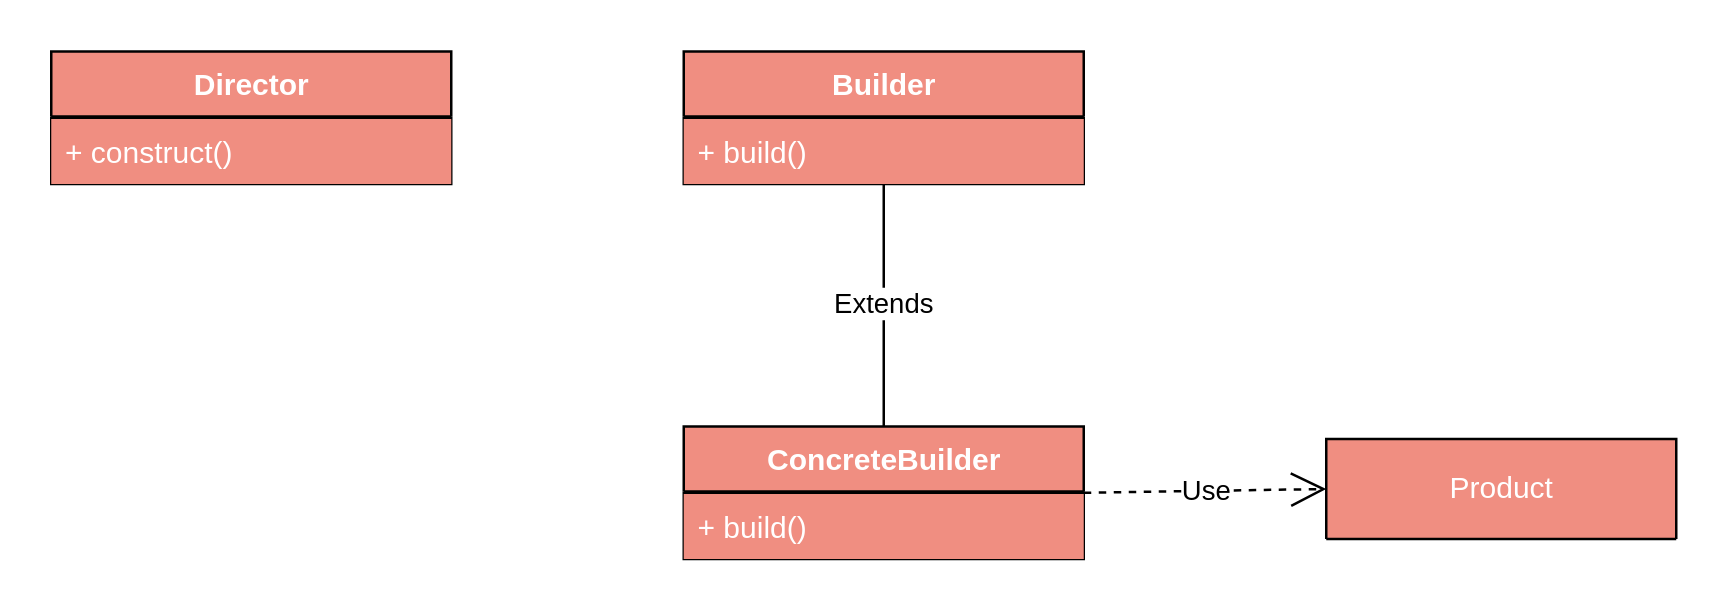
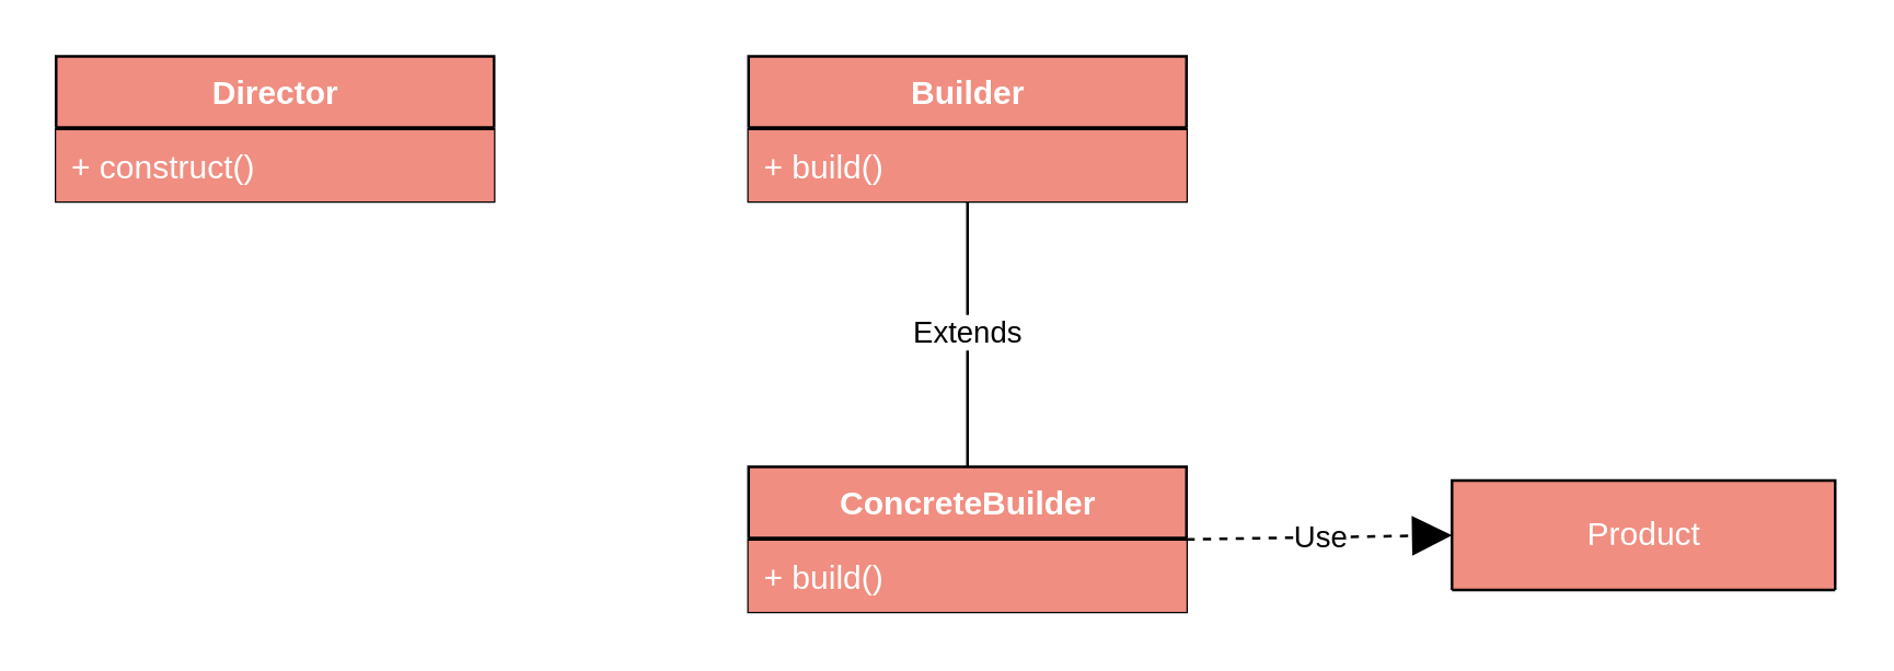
- <mxCell id="11" value="Use" style="endArrow=open;endSize=12;dashed=1;html=1;fontColor=#000000;entryX=0;entryY=0.5;entryDx=0;entryDy=0;exitX=1;exitY=0.5;exitDx=0;exitDy=0;" parent="1" source="5" target="9" edge="1"><mxGeometry width="160" relative="1" as="geometry"><mxPoint x="480" y="200" as="sourcePoint" /><mxPoint x="590" y="200" as="targetPoint" /></mxGeometry></mxCell>
+ <mxCell id="11" value="Use" style="endArrow=block;endSize=12;dashed=1;html=1;fontColor=#000000;entryX=0;entryY=0.5;entryDx=0;entryDy=0;exitX=1;exitY=0.5;exitDx=0;exitDy=0;" parent="1" source="5" target="9" edge="1"><mxGeometry width="160" relative="1" as="geometry"><mxPoint x="480" y="200" as="sourcePoint" /><mxPoint x="590" y="200" as="targetPoint" /></mxGeometry></mxCell>
